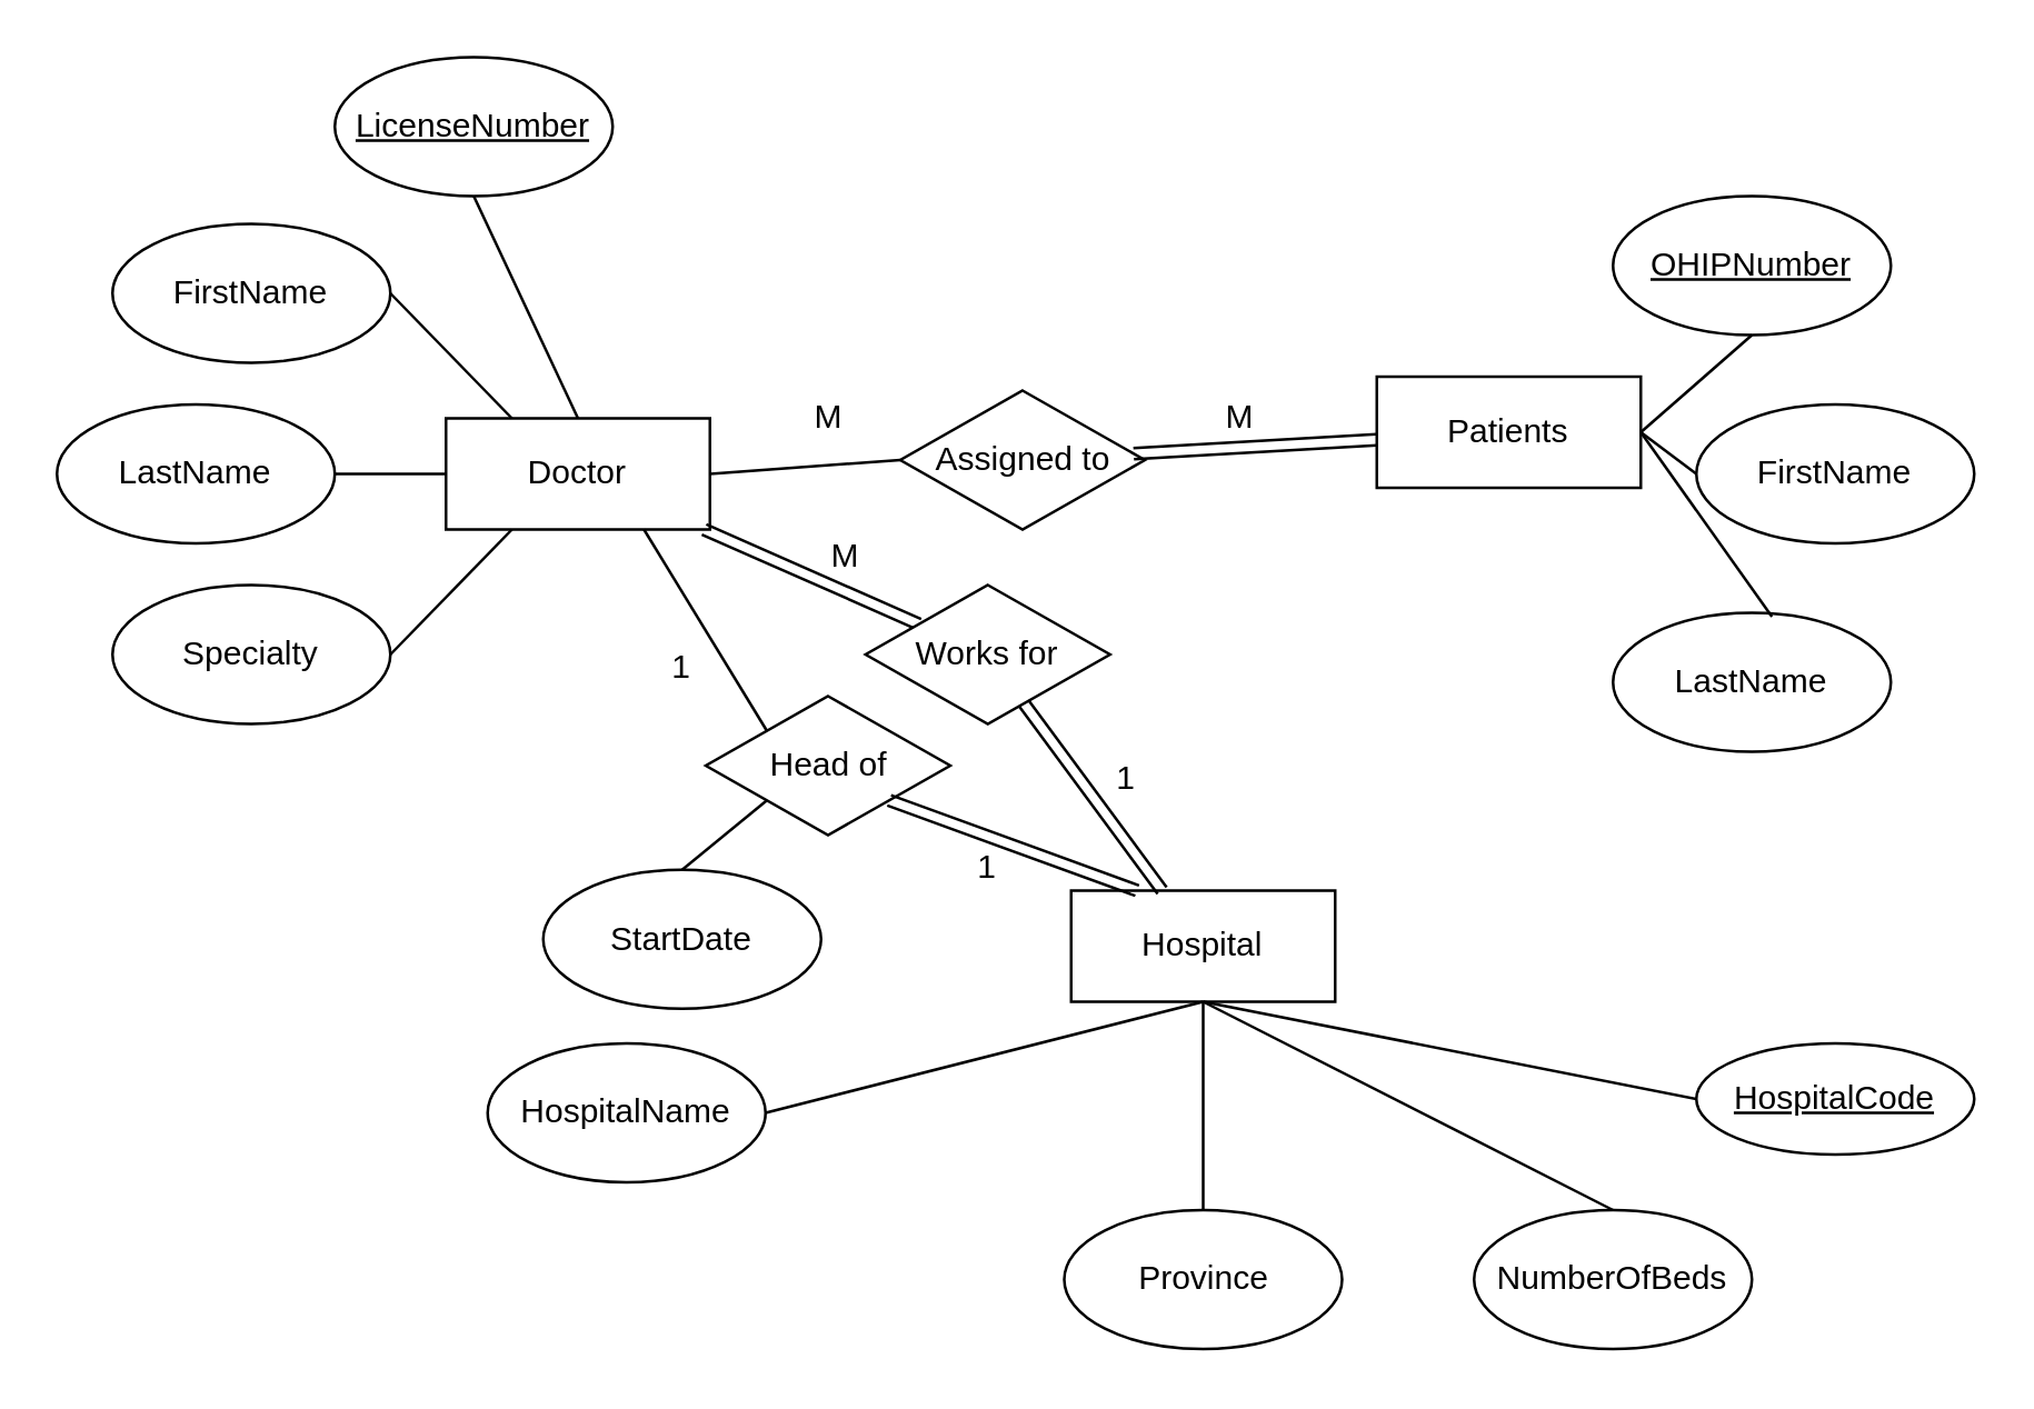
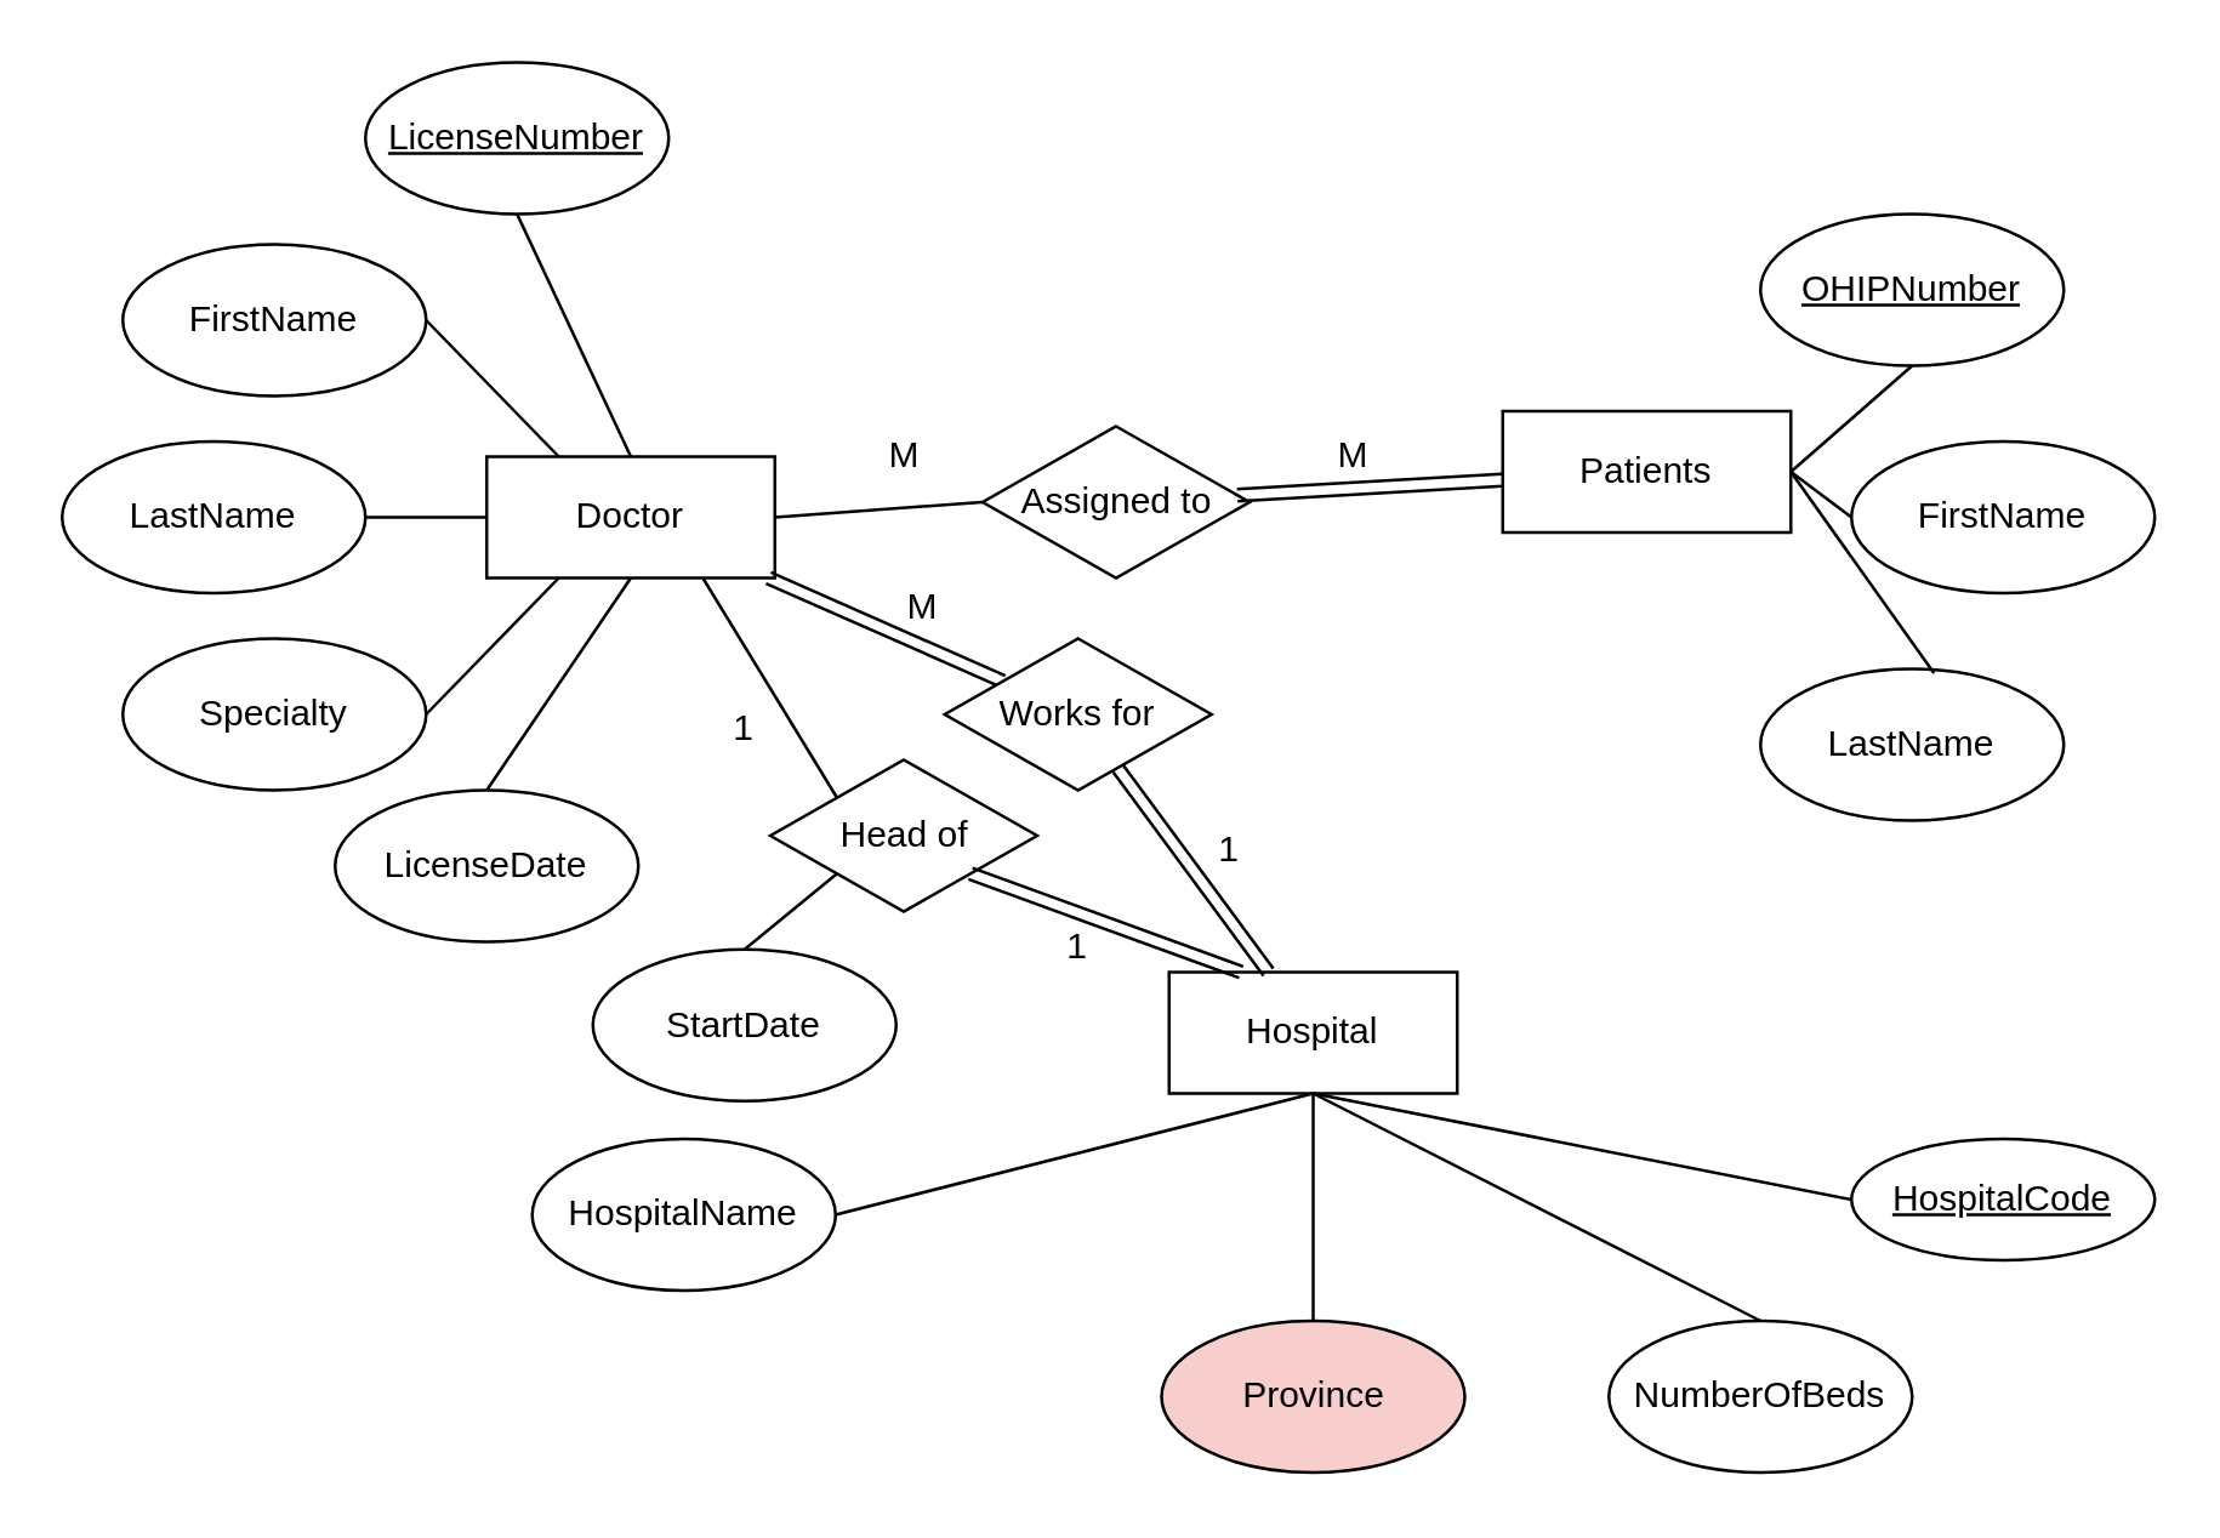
+ <mxCell id="21" value="" style="endArrow=none;html=1;entryX=0.5;entryY=1;entryDx=0;entryDy=0;exitX=0.5;exitY=0;exitDx=0;exitDy=0;" edge="1" parent="1" source="6" target="3"><mxGeometry width="50" height="50" relative="1" as="geometry"><mxPoint x="280" y="230" as="sourcePoint" /><mxPoint x="330" y="180" as="targetPoint" /></mxGeometry></mxCell>
+ <mxCell id="6" value="LicenseDate" style="ellipse;whiteSpace=wrap;html=1;" vertex="1" parent="1"><mxGeometry x="110" y="260" width="100" height="50" as="geometry" /></mxCell>
- <mxCell id="14" value="Province" style="ellipse;whiteSpace=wrap;html=1;" vertex="1" parent="1"><mxGeometry x="382.5" y="435" width="100" height="50" as="geometry" /></mxCell>
+ <mxCell id="14" value="Province" style="ellipse;whiteSpace=wrap;html=1;fillColor=#f8cecc;" vertex="1" parent="1"><mxGeometry x="382.5" y="435" width="100" height="50" as="geometry" /></mxCell>
